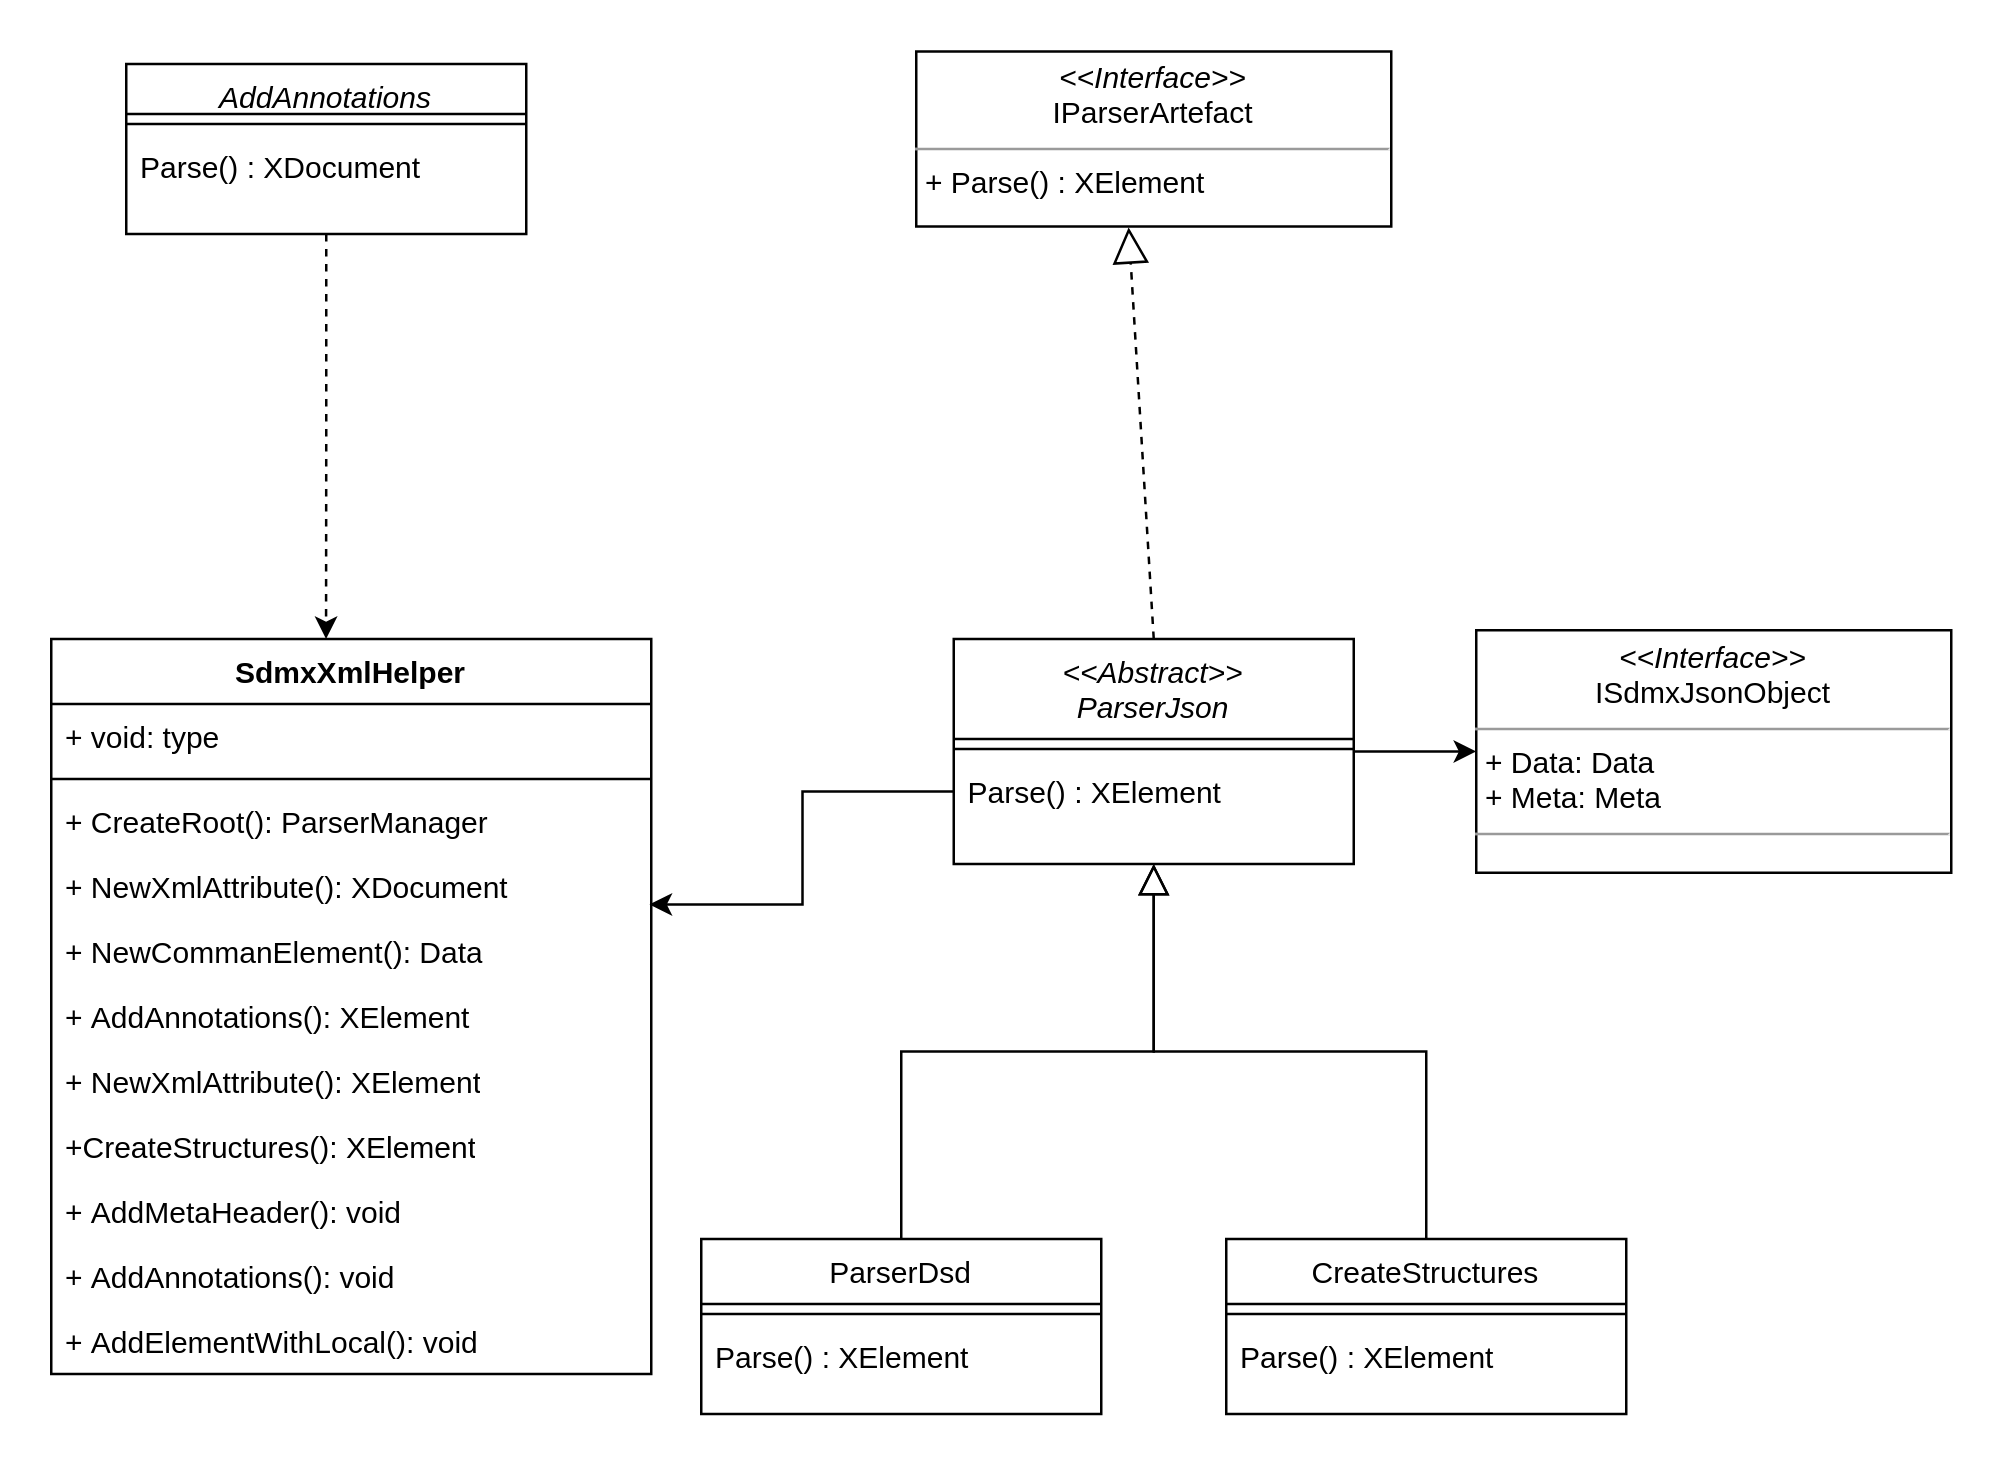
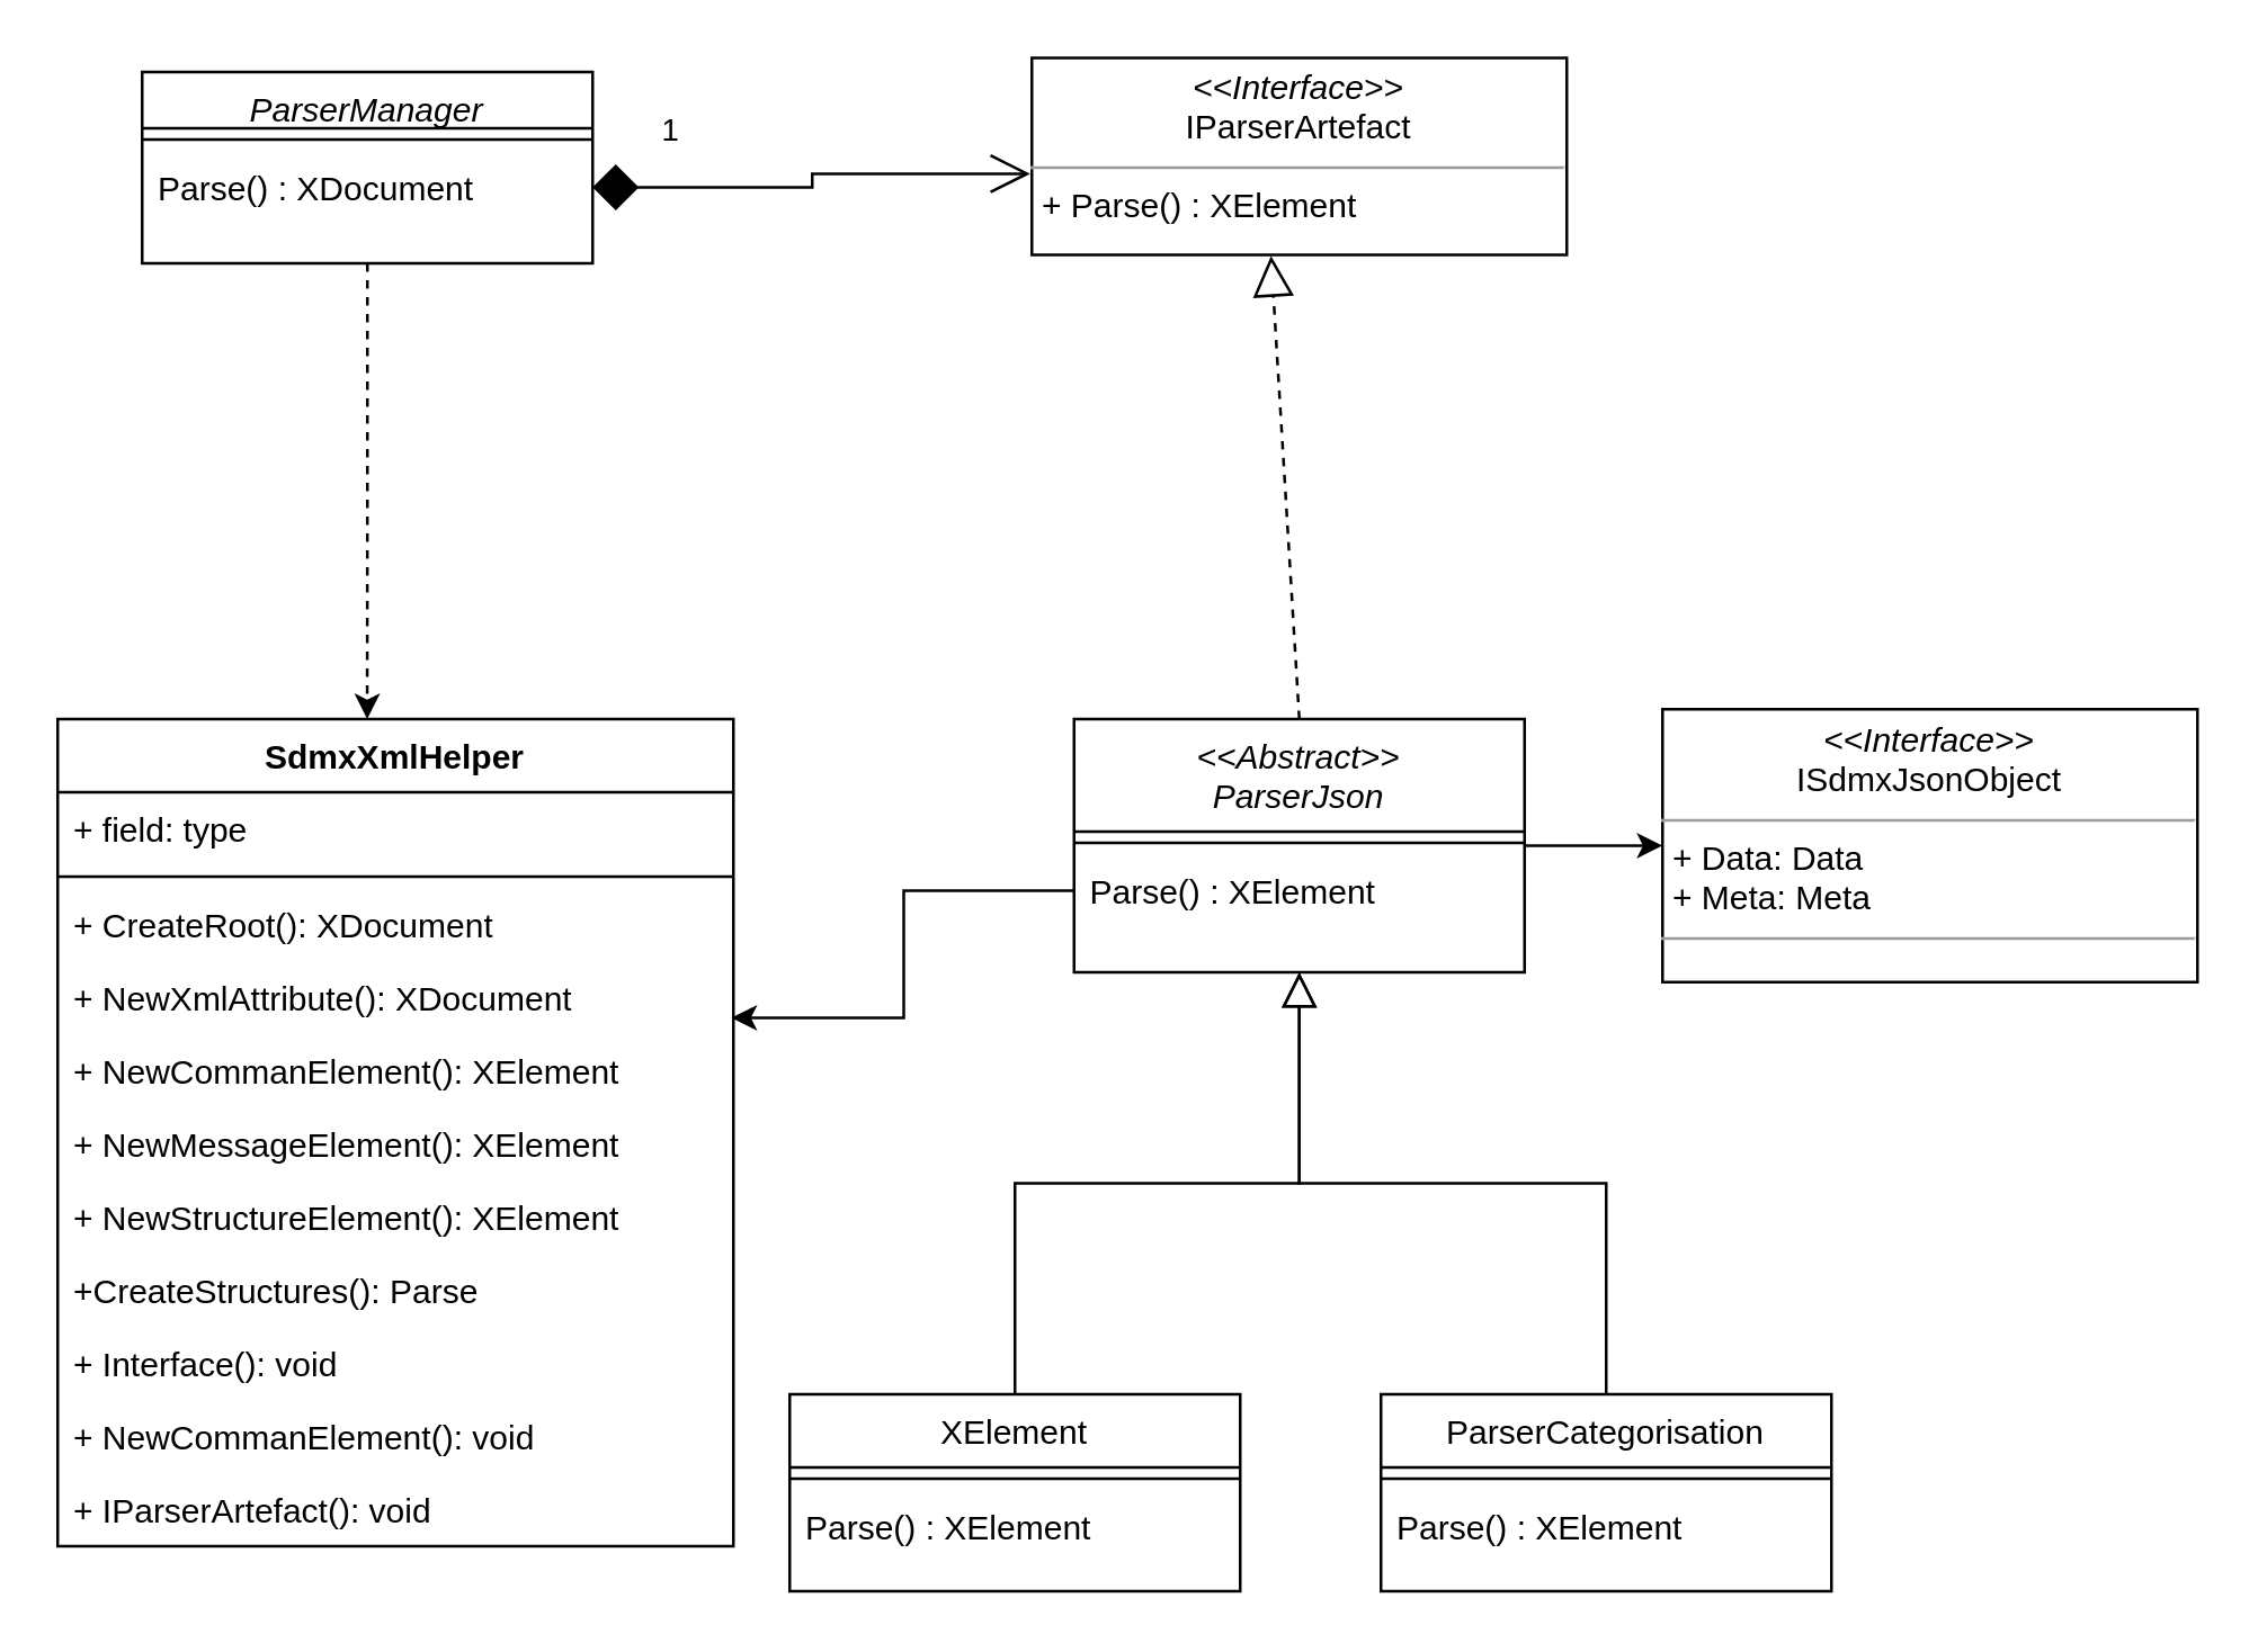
- <mxCell id="15" value="AddAnnotations" style="swimlane;fontStyle=2;align=center;verticalAlign=top;childLayout=stackLayout;horizontal=1;startSize=20;horizontalStack=0;resizeParent=1;resizeLast=0;collapsible=1;marginBottom=0;rounded=0;shadow=0;strokeWidth=1;" vertex="1" parent="1"><mxGeometry x="50" y="25" width="160" height="68" as="geometry"><mxRectangle x="230" y="140" width="160" height="26" as="alternateBounds" /></mxGeometry></mxCell>
+ <mxCell id="15" value="ParserManager" style="swimlane;fontStyle=2;align=center;verticalAlign=top;childLayout=stackLayout;horizontal=1;startSize=20;horizontalStack=0;resizeParent=1;resizeLast=0;collapsible=1;marginBottom=0;rounded=0;shadow=0;strokeWidth=1;" vertex="1" parent="1"><mxGeometry x="50" y="25" width="160" height="68" as="geometry"><mxRectangle x="230" y="140" width="160" height="26" as="alternateBounds" /></mxGeometry></mxCell>
+ <mxCell id="18" value="1" style="endArrow=open;html=1;endSize=12;startArrow=diamond;startSize=14;startFill=1;edgeStyle=orthogonalEdgeStyle;align=left;verticalAlign=bottom;rounded=0;entryX=-0.003;entryY=0.588;entryDx=0;entryDy=0;exitX=1;exitY=0.5;exitDx=0;exitDy=0;entryPerimeter=0;" edge="1" parent="1" source="17" target="31"><mxGeometry x="-0.709" y="11" relative="1" as="geometry"><mxPoint x="235.5" y="60.5" as="sourcePoint" /><mxPoint x="373.5" y="54.5" as="targetPoint" /><mxPoint as="offset" /></mxGeometry></mxCell>
- <mxCell id="20" value="+ void: type" style="text;strokeColor=none;fillColor=none;align=left;verticalAlign=top;spacingLeft=4;spacingRight=4;overflow=hidden;rotatable=0;points=[[0,0.5],[1,0.5]];portConstraint=eastwest;whiteSpace=wrap;html=1;" vertex="1" parent="19"><mxGeometry y="26" width="240" height="26" as="geometry" /></mxCell>
+ <mxCell id="20" value="+ field: type" style="text;strokeColor=none;fillColor=none;align=left;verticalAlign=top;spacingLeft=4;spacingRight=4;overflow=hidden;rotatable=0;points=[[0,0.5],[1,0.5]];portConstraint=eastwest;whiteSpace=wrap;html=1;" vertex="1" parent="19"><mxGeometry y="26" width="240" height="26" as="geometry" /></mxCell>
- <mxCell id="22" value="+&amp;nbsp;CreateRoot&lt;span style=&quot;background-color: initial;&quot;&gt;():&amp;nbsp;&lt;/span&gt;ParserManager&lt;br&gt;" style="text;strokeColor=none;fillColor=none;align=left;verticalAlign=top;spacingLeft=4;spacingRight=4;overflow=hidden;rotatable=0;points=[[0,0.5],[1,0.5]];portConstraint=eastwest;whiteSpace=wrap;html=1;" vertex="1" parent="19"><mxGeometry y="60" width="240" height="26" as="geometry" /></mxCell>
+ <mxCell id="22" value="+&amp;nbsp;CreateRoot&lt;span style=&quot;background-color: initial;&quot;&gt;():&amp;nbsp;&lt;/span&gt;XDocument&lt;br&gt;" style="text;strokeColor=none;fillColor=none;align=left;verticalAlign=top;spacingLeft=4;spacingRight=4;overflow=hidden;rotatable=0;points=[[0,0.5],[1,0.5]];portConstraint=eastwest;whiteSpace=wrap;html=1;" vertex="1" parent="19"><mxGeometry y="60" width="240" height="26" as="geometry" /></mxCell>
- <mxCell id="24" value="+&amp;nbsp;NewCommanElement&lt;span style=&quot;background-color: initial;&quot;&gt;():&amp;nbsp;&lt;/span&gt;Data" style="text;strokeColor=none;fillColor=none;align=left;verticalAlign=top;spacingLeft=4;spacingRight=4;overflow=hidden;rotatable=0;points=[[0,0.5],[1,0.5]];portConstraint=eastwest;whiteSpace=wrap;html=1;" vertex="1" parent="19"><mxGeometry y="112" width="240" height="26" as="geometry" /></mxCell>
+ <mxCell id="24" value="+&amp;nbsp;NewCommanElement&lt;span style=&quot;background-color: initial;&quot;&gt;():&amp;nbsp;&lt;/span&gt;XElement" style="text;strokeColor=none;fillColor=none;align=left;verticalAlign=top;spacingLeft=4;spacingRight=4;overflow=hidden;rotatable=0;points=[[0,0.5],[1,0.5]];portConstraint=eastwest;whiteSpace=wrap;html=1;" vertex="1" parent="19"><mxGeometry y="112" width="240" height="26" as="geometry" /></mxCell>
- <mxCell id="25" value="+&amp;nbsp;AddAnnotations&lt;span style=&quot;background-color: initial;&quot;&gt;():&amp;nbsp;&lt;/span&gt;&lt;span style=&quot;background-color: initial;&quot;&gt;XElement&lt;/span&gt;" style="text;strokeColor=none;fillColor=none;align=left;verticalAlign=top;spacingLeft=4;spacingRight=4;overflow=hidden;rotatable=0;points=[[0,0.5],[1,0.5]];portConstraint=eastwest;whiteSpace=wrap;html=1;" vertex="1" parent="19"><mxGeometry y="138" width="240" height="26" as="geometry" /></mxCell>
+ <mxCell id="25" value="+&amp;nbsp;NewMessageElement&lt;span style=&quot;background-color: initial;&quot;&gt;():&amp;nbsp;&lt;/span&gt;&lt;span style=&quot;background-color: initial;&quot;&gt;XElement&lt;/span&gt;" style="text;strokeColor=none;fillColor=none;align=left;verticalAlign=top;spacingLeft=4;spacingRight=4;overflow=hidden;rotatable=0;points=[[0,0.5],[1,0.5]];portConstraint=eastwest;whiteSpace=wrap;html=1;" vertex="1" parent="19"><mxGeometry y="138" width="240" height="26" as="geometry" /></mxCell>
- <mxCell id="26" value="+&amp;nbsp;NewXmlAttribute&lt;span style=&quot;background-color: initial;&quot;&gt;():&amp;nbsp;&lt;/span&gt;&lt;span style=&quot;background-color: initial;&quot;&gt;XElement&lt;/span&gt;" style="text;strokeColor=none;fillColor=none;align=left;verticalAlign=top;spacingLeft=4;spacingRight=4;overflow=hidden;rotatable=0;points=[[0,0.5],[1,0.5]];portConstraint=eastwest;whiteSpace=wrap;html=1;" vertex="1" parent="19"><mxGeometry y="164" width="240" height="26" as="geometry" /></mxCell>
+ <mxCell id="26" value="+&amp;nbsp;NewStructureElement&lt;span style=&quot;background-color: initial;&quot;&gt;():&amp;nbsp;&lt;/span&gt;&lt;span style=&quot;background-color: initial;&quot;&gt;XElement&lt;/span&gt;" style="text;strokeColor=none;fillColor=none;align=left;verticalAlign=top;spacingLeft=4;spacingRight=4;overflow=hidden;rotatable=0;points=[[0,0.5],[1,0.5]];portConstraint=eastwest;whiteSpace=wrap;html=1;" vertex="1" parent="19"><mxGeometry y="164" width="240" height="26" as="geometry" /></mxCell>
- <mxCell id="27" value="+CreateStructures&lt;span style=&quot;background-color: initial;&quot;&gt;():&amp;nbsp;&lt;/span&gt;&lt;span style=&quot;background-color: initial;&quot;&gt;XElement&lt;/span&gt;" style="text;strokeColor=none;fillColor=none;align=left;verticalAlign=top;spacingLeft=4;spacingRight=4;overflow=hidden;rotatable=0;points=[[0,0.5],[1,0.5]];portConstraint=eastwest;whiteSpace=wrap;html=1;" vertex="1" parent="19"><mxGeometry y="190" width="240" height="26" as="geometry" /></mxCell>
+ <mxCell id="27" value="+CreateStructures&lt;span style=&quot;background-color: initial;&quot;&gt;():&amp;nbsp;&lt;/span&gt;&lt;span style=&quot;background-color: initial;&quot;&gt;Parse&lt;/span&gt;" style="text;strokeColor=none;fillColor=none;align=left;verticalAlign=top;spacingLeft=4;spacingRight=4;overflow=hidden;rotatable=0;points=[[0,0.5],[1,0.5]];portConstraint=eastwest;whiteSpace=wrap;html=1;" vertex="1" parent="19"><mxGeometry y="190" width="240" height="26" as="geometry" /></mxCell>
- <mxCell id="28" value="+&amp;nbsp;AddMetaHeader&lt;span style=&quot;background-color: initial;&quot;&gt;():&amp;nbsp;&lt;/span&gt;&lt;span style=&quot;background-color: initial;&quot;&gt;void&lt;/span&gt;" style="text;strokeColor=none;fillColor=none;align=left;verticalAlign=top;spacingLeft=4;spacingRight=4;overflow=hidden;rotatable=0;points=[[0,0.5],[1,0.5]];portConstraint=eastwest;whiteSpace=wrap;html=1;" vertex="1" parent="19"><mxGeometry y="216" width="240" height="26" as="geometry" /></mxCell>
+ <mxCell id="28" value="+&amp;nbsp;Interface&lt;span style=&quot;background-color: initial;&quot;&gt;():&amp;nbsp;&lt;/span&gt;&lt;span style=&quot;background-color: initial;&quot;&gt;void&lt;/span&gt;" style="text;strokeColor=none;fillColor=none;align=left;verticalAlign=top;spacingLeft=4;spacingRight=4;overflow=hidden;rotatable=0;points=[[0,0.5],[1,0.5]];portConstraint=eastwest;whiteSpace=wrap;html=1;" vertex="1" parent="19"><mxGeometry y="216" width="240" height="26" as="geometry" /></mxCell>
- <mxCell id="6" value="ParserDsd" style="swimlane;fontStyle=0;align=center;verticalAlign=top;childLayout=stackLayout;horizontal=1;startSize=26;horizontalStack=0;resizeParent=1;resizeLast=0;collapsible=1;marginBottom=0;rounded=0;shadow=0;strokeWidth=1;" parent="1" vertex="1"><mxGeometry x="280" y="495" width="160" height="70" as="geometry"><mxRectangle x="130" y="380" width="160" height="26" as="alternateBounds" /></mxGeometry></mxCell>
+ <mxCell id="6" value="XElement" style="swimlane;fontStyle=0;align=center;verticalAlign=top;childLayout=stackLayout;horizontal=1;startSize=26;horizontalStack=0;resizeParent=1;resizeLast=0;collapsible=1;marginBottom=0;rounded=0;shadow=0;strokeWidth=1;" parent="1" vertex="1"><mxGeometry x="280" y="495" width="160" height="70" as="geometry"><mxRectangle x="130" y="380" width="160" height="26" as="alternateBounds" /></mxGeometry></mxCell>
- <mxCell id="10" value="CreateStructures" style="swimlane;fontStyle=0;align=center;verticalAlign=top;childLayout=stackLayout;horizontal=1;startSize=26;horizontalStack=0;resizeParent=1;resizeLast=0;collapsible=1;marginBottom=0;rounded=0;shadow=0;strokeWidth=1;" parent="1" vertex="1"><mxGeometry x="490" y="495" width="160" height="70" as="geometry"><mxRectangle x="340" y="380" width="170" height="26" as="alternateBounds" /></mxGeometry></mxCell>
+ <mxCell id="10" value="ParserCategorisation" style="swimlane;fontStyle=0;align=center;verticalAlign=top;childLayout=stackLayout;horizontal=1;startSize=26;horizontalStack=0;resizeParent=1;resizeLast=0;collapsible=1;marginBottom=0;rounded=0;shadow=0;strokeWidth=1;" parent="1" vertex="1"><mxGeometry x="490" y="495" width="160" height="70" as="geometry"><mxRectangle x="340" y="380" width="170" height="26" as="alternateBounds" /></mxGeometry></mxCell>
- <mxCell id="29" value="+&amp;nbsp;AddAnnotations&lt;span style=&quot;background-color: initial;&quot;&gt;():&amp;nbsp;&lt;/span&gt;&lt;span style=&quot;background-color: initial;&quot;&gt;void&lt;/span&gt;" style="text;strokeColor=none;fillColor=none;align=left;verticalAlign=top;spacingLeft=4;spacingRight=4;overflow=hidden;rotatable=0;points=[[0,0.5],[1,0.5]];portConstraint=eastwest;whiteSpace=wrap;html=1;" vertex="1" parent="19"><mxGeometry y="242" width="240" height="26" as="geometry" /></mxCell>
+ <mxCell id="29" value="+&amp;nbsp;NewCommanElement&lt;span style=&quot;background-color: initial;&quot;&gt;():&amp;nbsp;&lt;/span&gt;&lt;span style=&quot;background-color: initial;&quot;&gt;void&lt;/span&gt;" style="text;strokeColor=none;fillColor=none;align=left;verticalAlign=top;spacingLeft=4;spacingRight=4;overflow=hidden;rotatable=0;points=[[0,0.5],[1,0.5]];portConstraint=eastwest;whiteSpace=wrap;html=1;" vertex="1" parent="19"><mxGeometry y="242" width="240" height="26" as="geometry" /></mxCell>
- <mxCell id="30" value="+&amp;nbsp;AddElementWithLocal&lt;span style=&quot;background-color: initial;&quot;&gt;():&amp;nbsp;&lt;/span&gt;&lt;span style=&quot;background-color: initial;&quot;&gt;void&lt;/span&gt;" style="text;strokeColor=none;fillColor=none;align=left;verticalAlign=top;spacingLeft=4;spacingRight=4;overflow=hidden;rotatable=0;points=[[0,0.5],[1,0.5]];portConstraint=eastwest;whiteSpace=wrap;html=1;" vertex="1" parent="19"><mxGeometry y="268" width="240" height="26" as="geometry" /></mxCell>
+ <mxCell id="30" value="+&amp;nbsp;IParserArtefact&lt;span style=&quot;background-color: initial;&quot;&gt;():&amp;nbsp;&lt;/span&gt;&lt;span style=&quot;background-color: initial;&quot;&gt;void&lt;/span&gt;" style="text;strokeColor=none;fillColor=none;align=left;verticalAlign=top;spacingLeft=4;spacingRight=4;overflow=hidden;rotatable=0;points=[[0,0.5],[1,0.5]];portConstraint=eastwest;whiteSpace=wrap;html=1;" vertex="1" parent="19"><mxGeometry y="268" width="240" height="26" as="geometry" /></mxCell>
